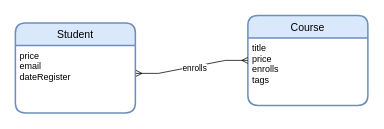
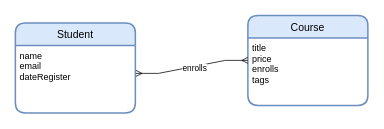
- <mxCell id="3" value="price&#10;email&#10;dateRegister" style="align=left;strokeColor=none;fillColor=none;spacingLeft=4;fontSize=12;verticalAlign=top;resizable=0;rotatable=0;part=1;" vertex="1" parent="2"><mxGeometry y="30" width="160" height="90" as="geometry" /></mxCell>
+ <mxCell id="3" value="name&#10;email&#10;dateRegister" style="align=left;strokeColor=none;fillColor=none;spacingLeft=4;fontSize=12;verticalAlign=top;resizable=0;rotatable=0;part=1;" vertex="1" parent="2"><mxGeometry y="30" width="160" height="90" as="geometry" /></mxCell>
